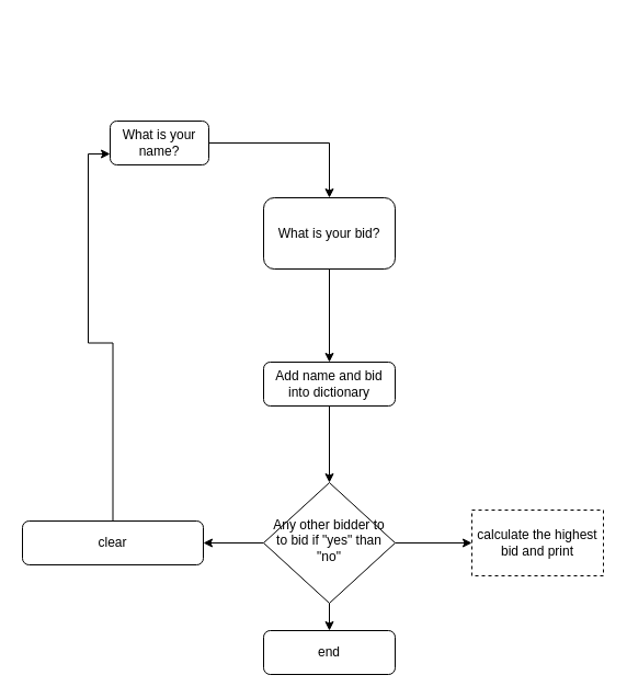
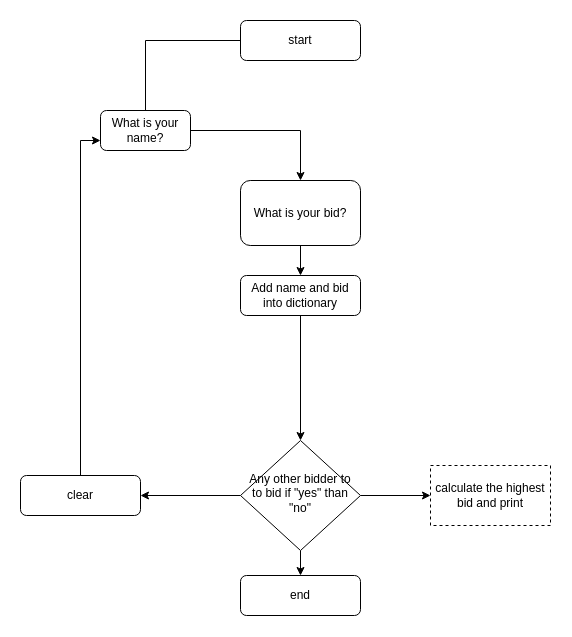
+ <mxCell id="10" value="" style="rounded=0;html=1;jettySize=auto;orthogonalLoop=1;fontSize=11;endArrow=none;endFill=0;endSize=8;strokeWidth=1;shadow=0;labelBackgroundColor=none;edgeStyle=orthogonalEdgeStyle;" edge="1" parent="1" source="2" target="9"><mxGeometry relative="1" as="geometry"><mxPoint x="300" y="60" as="sourcePoint" /><mxPoint x="300" y="160" as="targetPoint" /></mxGeometry></mxCell>
+ <mxCell id="2" value="start" style="rounded=1;whiteSpace=wrap;html=1;fontSize=12;glass=0;strokeWidth=1;shadow=0;" parent="1" vertex="1"><mxGeometry x="240" y="20" width="120" height="40" as="geometry" /></mxCell>
- <mxCell id="16" value="Add name and bid into dictionary" style="rounded=1;whiteSpace=wrap;html=1;fontSize=12;glass=0;strokeWidth=1;shadow=0;" vertex="1" parent="1"><mxGeometry x="240" y="330" width="120" height="40" as="geometry" /></mxCell>
+ <mxCell id="16" value="Add name and bid into dictionary" style="rounded=1;whiteSpace=wrap;html=1;fontSize=12;glass=0;strokeWidth=1;shadow=0;" vertex="1" parent="1"><mxGeometry x="240" y="275" width="120" height="40" as="geometry" /></mxCell>
- <mxCell id="14" value="clear" style="rounded=1;whiteSpace=wrap;html=1;fontSize=12;glass=0;strokeWidth=1;shadow=0;" vertex="1" parent="1"><mxGeometry x="20" y="475" width="165" height="40" as="geometry" /></mxCell>
+ <mxCell id="14" value="clear" style="rounded=1;whiteSpace=wrap;html=1;fontSize=12;glass=0;strokeWidth=1;shadow=0;" vertex="1" parent="1"><mxGeometry x="20" y="475" width="120" height="40" as="geometry" /></mxCell>
